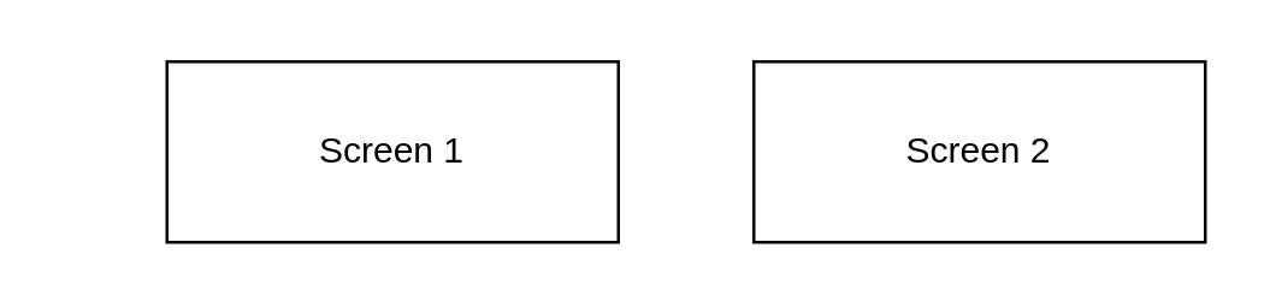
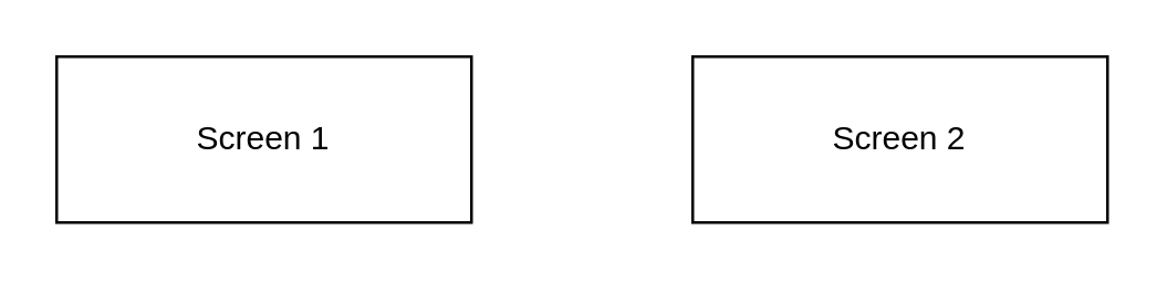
- <mxCell id="2" value="Screen 1" style="rounded=0;whiteSpace=wrap;html=1;" vertex="1" parent="1"><mxGeometry x="55" y="20" width="150" height="60" as="geometry" /></mxCell>
+ <mxCell id="2" value="Screen 1" style="rounded=0;whiteSpace=wrap;html=1;" vertex="1" parent="1"><mxGeometry x="20" y="20" width="150" height="60" as="geometry" /></mxCell>
